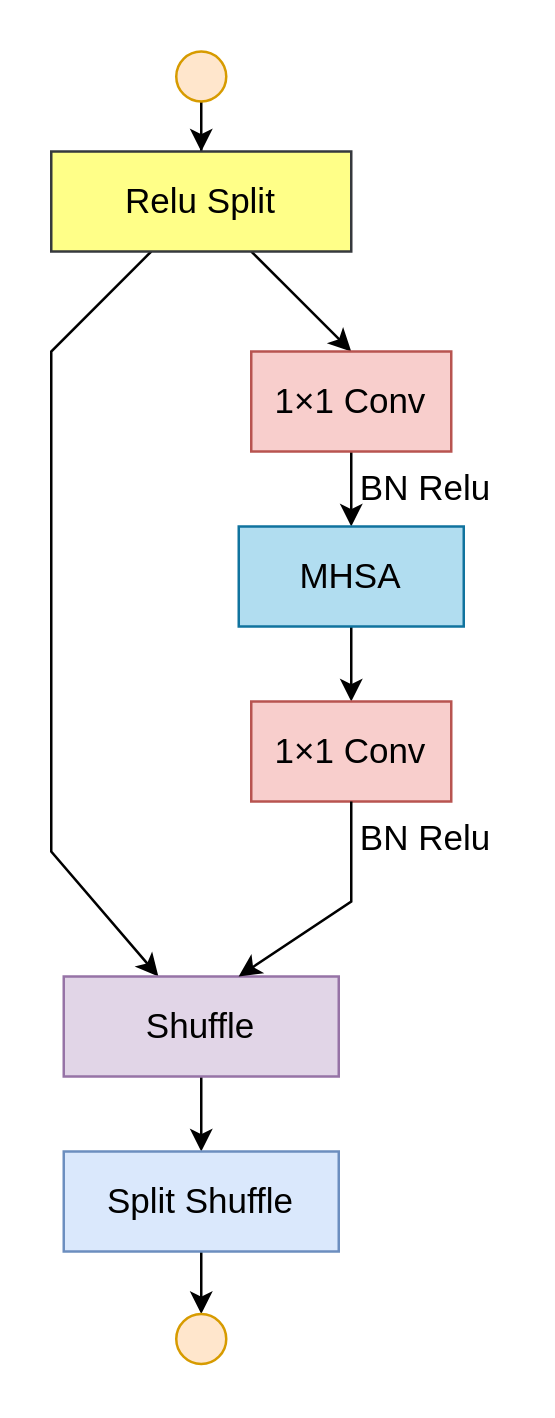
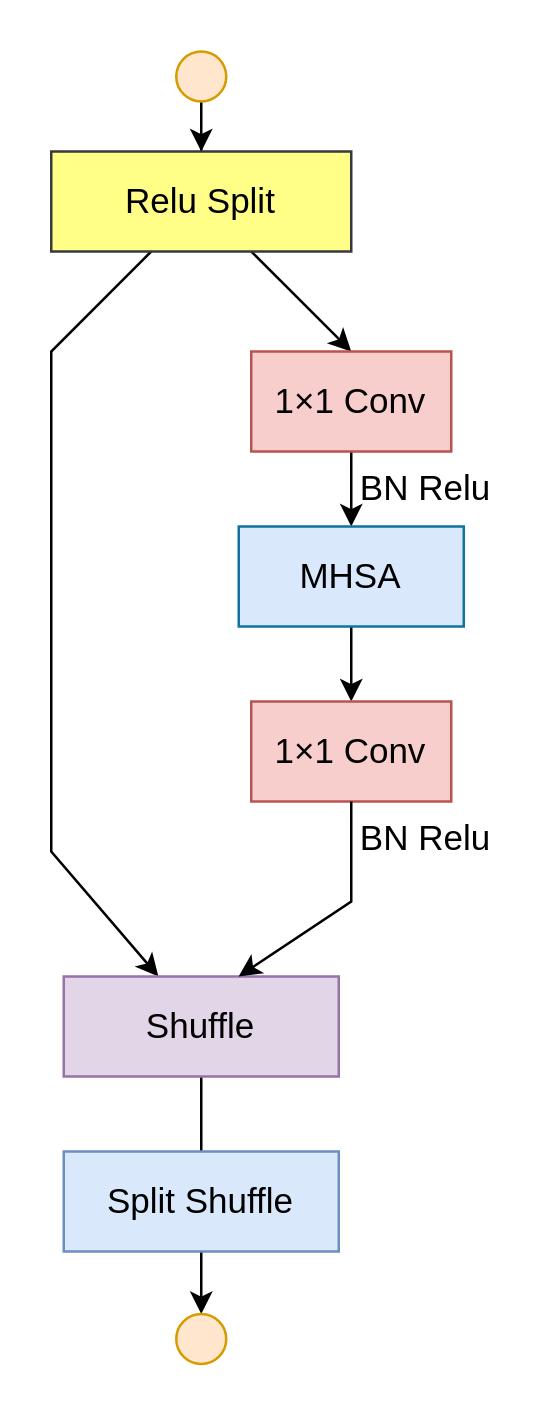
- <mxCell id="8" value="&lt;font style=&quot;font-size: 14px;&quot;&gt;MHSA&lt;br&gt;&lt;/font&gt;" style="rounded=0;whiteSpace=wrap;html=1;fillColor=#b1ddf0;strokeColor=#10739e;" vertex="1" parent="1"><mxGeometry x="95" y="210" width="90" height="40" as="geometry" /></mxCell>
+ <mxCell id="8" value="&lt;font style=&quot;font-size: 14px;&quot;&gt;MHSA&lt;br&gt;&lt;/font&gt;" style="rounded=0;whiteSpace=wrap;html=1;fillColor=#dae8fc;strokeColor=#10739e;" vertex="1" parent="1"><mxGeometry x="95" y="210" width="90" height="40" as="geometry" /></mxCell>
- <mxCell id="11" value="" style="edgeStyle=orthogonalEdgeStyle;rounded=0;orthogonalLoop=1;jettySize=auto;html=1;" edge="1" parent="1" source="12" target="14"><mxGeometry relative="1" as="geometry" /></mxCell>
+ <mxCell id="11" value="" style="edgeStyle=orthogonalEdgeStyle;rounded=0;orthogonalLoop=1;jettySize=auto;html=1;endArrow=none;" edge="1" parent="1" source="12" target="14"><mxGeometry relative="1" as="geometry" /></mxCell>
